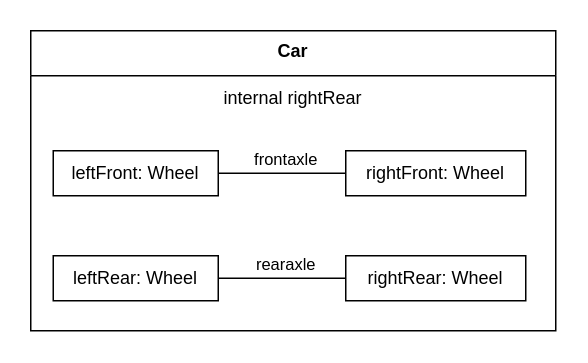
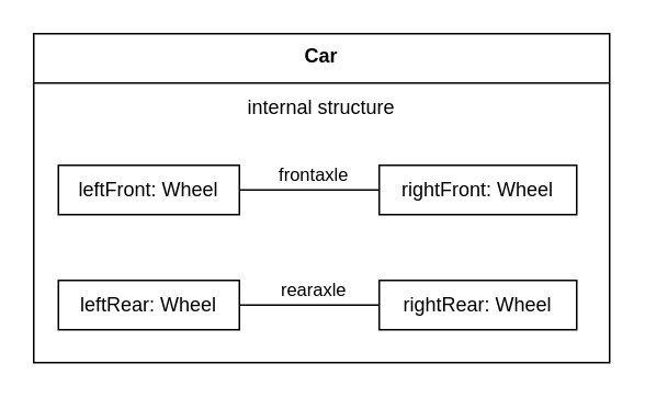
- <mxCell id="3" value="internal rightRear" style="html=1;strokeColor=none;fillColor=none;align=center;verticalAlign=middle;spacingLeft=4;spacingRight=4;rotatable=0;points=[[0,0.5],[1,0.5]];resizeWidth=1;whiteSpace=wrap;" vertex="1" parent="2"><mxGeometry y="30" width="350" height="30" as="geometry" /></mxCell>
+ <mxCell id="3" value="internal structure" style="html=1;strokeColor=none;fillColor=none;align=center;verticalAlign=middle;spacingLeft=4;spacingRight=4;rotatable=0;points=[[0,0.5],[1,0.5]];resizeWidth=1;whiteSpace=wrap;" vertex="1" parent="2"><mxGeometry y="30" width="350" height="30" as="geometry" /></mxCell>
